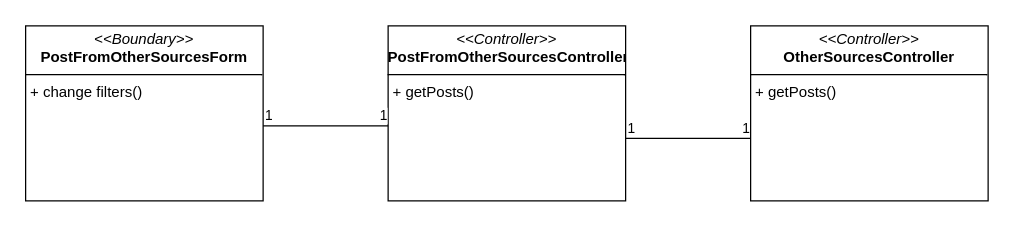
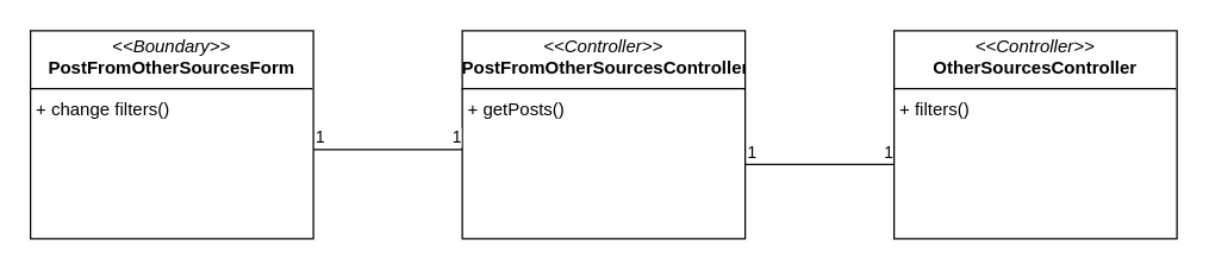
- <mxCell id="10" value="&lt;p style=&quot;margin:0px;margin-top:4px;text-align:center;&quot;&gt;&lt;i&gt;&amp;lt;&amp;lt;Controller&amp;gt;&amp;gt;&lt;/i&gt;&lt;br&gt;&lt;b&gt;OtherSourcesController&lt;/b&gt;&lt;/p&gt;&lt;hr size=&quot;1&quot; style=&quot;border-style:solid;&quot;&gt;&lt;p style=&quot;margin:0px;margin-left:4px;&quot;&gt;+ getPosts()&lt;/p&gt;" style="verticalAlign=top;align=left;overflow=fill;html=1;whiteSpace=wrap;" vertex="1" parent="1"><mxGeometry x="600" y="20" width="190" height="140" as="geometry" /></mxCell>
+ <mxCell id="10" value="&lt;p style=&quot;margin:0px;margin-top:4px;text-align:center;&quot;&gt;&lt;i&gt;&amp;lt;&amp;lt;Controller&amp;gt;&amp;gt;&lt;/i&gt;&lt;br&gt;&lt;b&gt;OtherSourcesController&lt;/b&gt;&lt;/p&gt;&lt;hr size=&quot;1&quot; style=&quot;border-style:solid;&quot;&gt;&lt;p style=&quot;margin:0px;margin-left:4px;&quot;&gt;+ filters()&lt;/p&gt;" style="verticalAlign=top;align=left;overflow=fill;html=1;whiteSpace=wrap;" vertex="1" parent="1"><mxGeometry x="600" y="20" width="190" height="140" as="geometry" /></mxCell>
